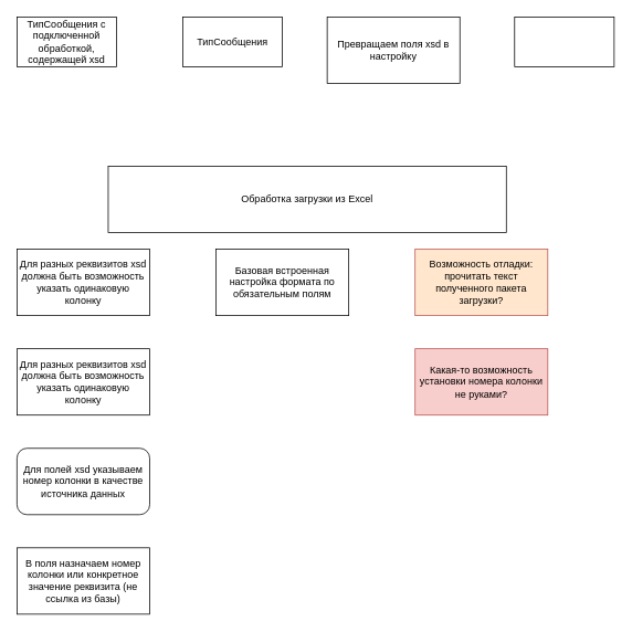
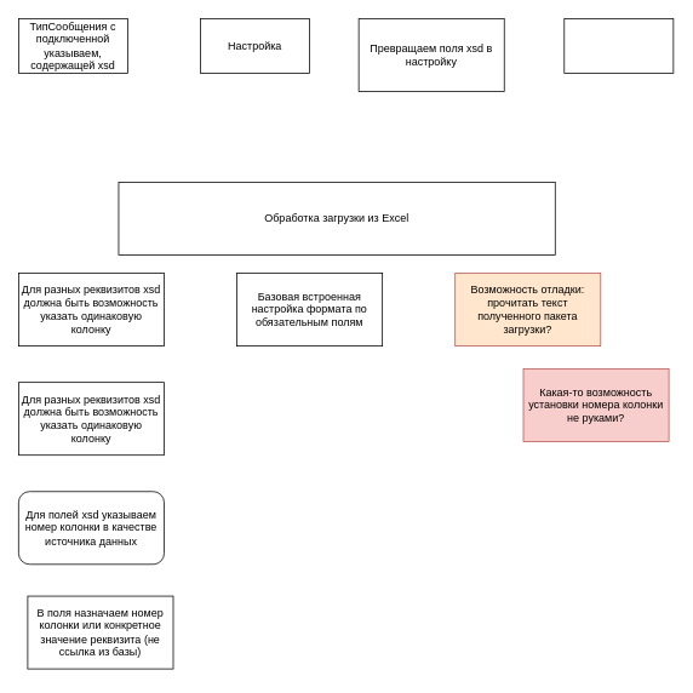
- <mxCell id="2" value="ТипСообщения с подключенной обработкой, содержащей xsd" style="rounded=0;whiteSpace=wrap;html=1;" vertex="1" parent="1"><mxGeometry x="20" y="20" width="120" height="60" as="geometry" /></mxCell>
+ <mxCell id="2" value="ТипСообщения с подключенной указываем, содержащей xsd" style="rounded=0;whiteSpace=wrap;html=1;" vertex="1" parent="1"><mxGeometry x="20" y="20" width="120" height="60" as="geometry" /></mxCell>
- <mxCell id="3" value="ТипСообщения" style="rounded=0;whiteSpace=wrap;html=1;" vertex="1" parent="1"><mxGeometry x="220" y="20" width="120" height="60" as="geometry" /></mxCell>
+ <mxCell id="3" value="Настройка" style="rounded=0;whiteSpace=wrap;html=1;" vertex="1" parent="1"><mxGeometry x="220" y="20" width="120" height="60" as="geometry" /></mxCell>
- <mxCell id="10" value="Какая-то возможность установки номера колонки не руками?" style="rounded=0;whiteSpace=wrap;html=1;fillColor=#f8cecc;strokeColor=#b85450;" vertex="1" parent="1"><mxGeometry x="500" y="420" width="160" height="80" as="geometry" /></mxCell>
+ <mxCell id="10" value="Какая-то возможность установки номера колонки не руками?" style="rounded=0;whiteSpace=wrap;html=1;fillColor=#f8cecc;strokeColor=#b85450;" vertex="1" parent="1"><mxGeometry x="575" y="405" width="160" height="80" as="geometry" /></mxCell>
- <mxCell id="13" value="В поля назначаем номер колонки или конкретное значение реквизита (не ссылка из базы)" style="rounded=0;whiteSpace=wrap;html=1;" vertex="1" parent="1"><mxGeometry x="20" y="660" width="160" height="80" as="geometry" /></mxCell>
+ <mxCell id="13" value="В поля назначаем номер колонки или конкретное значение реквизита (не ссылка из базы)" style="rounded=0;whiteSpace=wrap;html=1;" vertex="1" parent="1"><mxGeometry x="30" y="655" width="160" height="80" as="geometry" /></mxCell>
